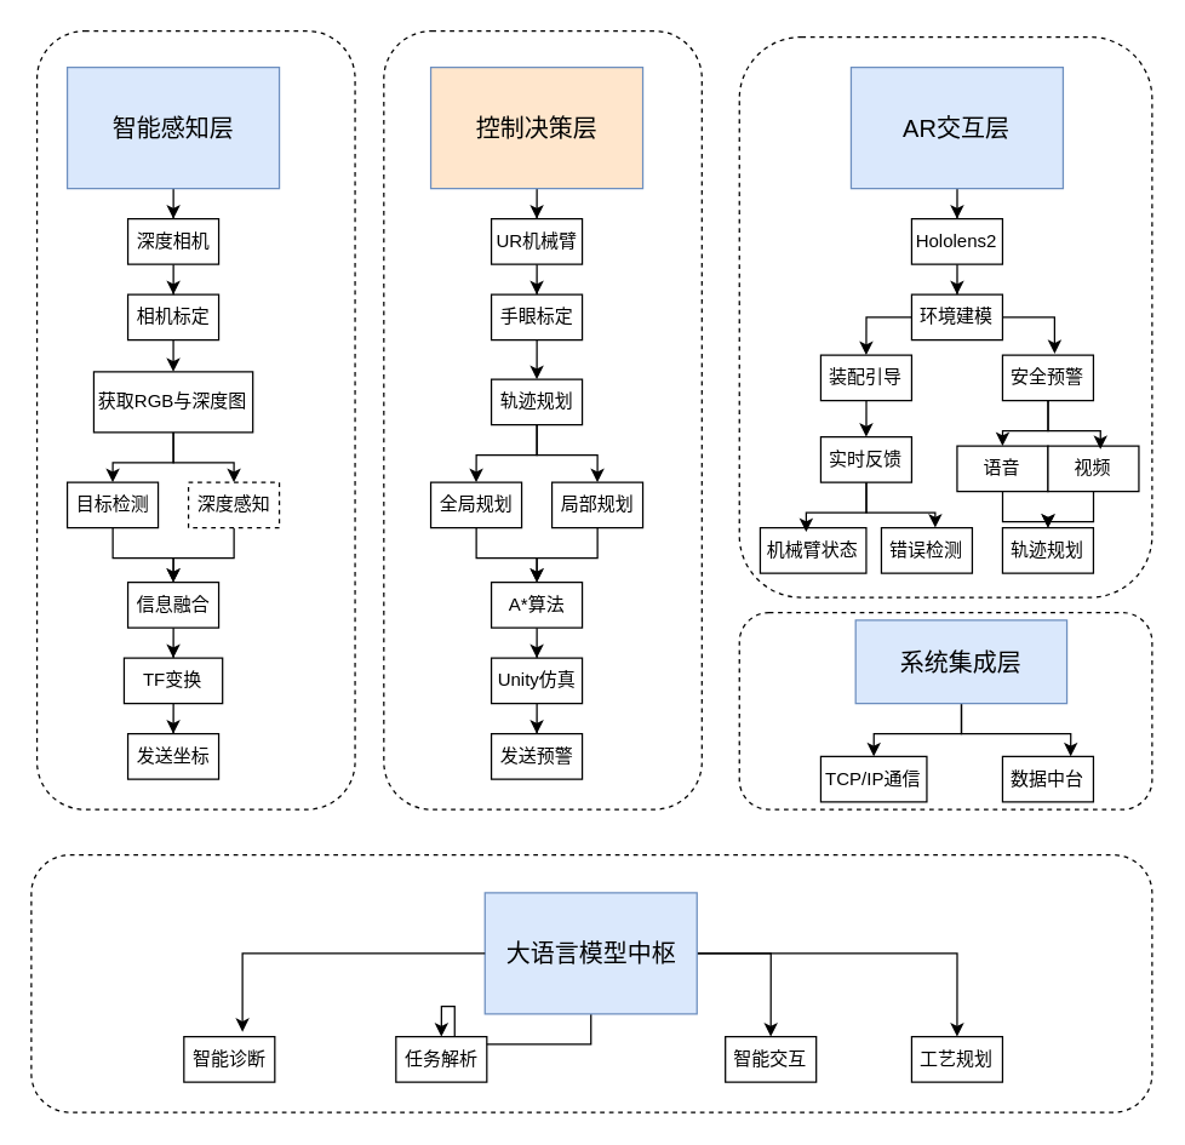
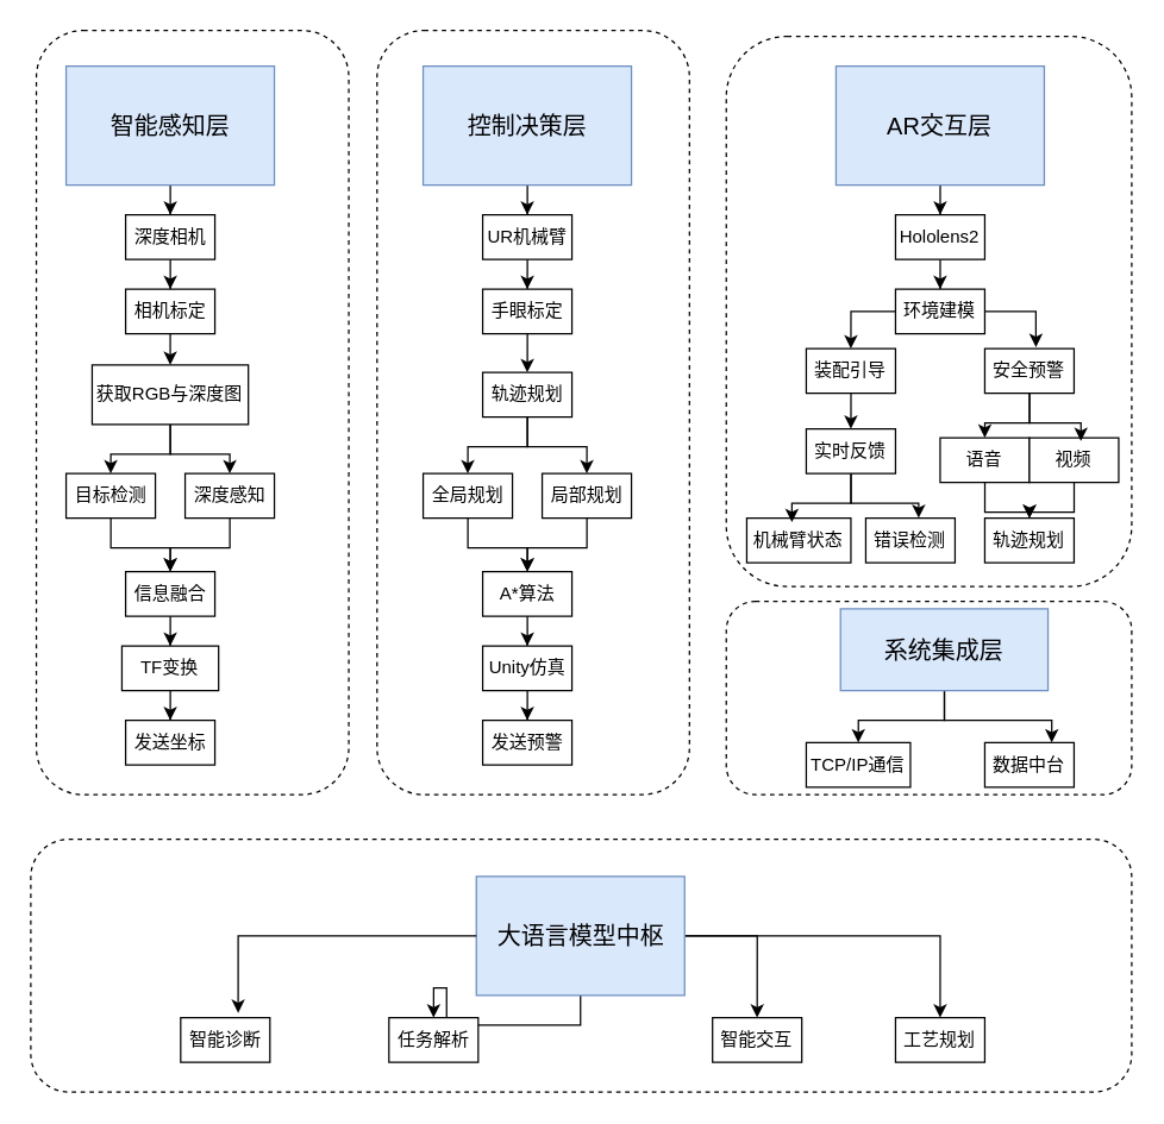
- <mxCell id="14" value="&lt;font style=&quot;font-size: 16px;&quot;&gt;控制决策层&lt;/font&gt;" style="rounded=0;whiteSpace=wrap;html=1;fillColor=#ffe6cc;strokeColor=#6c8ebf;" vertex="1" parent="1"><mxGeometry x="283.75" y="44" width="140" height="80" as="geometry" /></mxCell>
+ <mxCell id="14" value="&lt;font style=&quot;font-size: 16px;&quot;&gt;控制决策层&lt;/font&gt;" style="rounded=0;whiteSpace=wrap;html=1;fillColor=#dae8fc;strokeColor=#6c8ebf;" vertex="1" parent="1"><mxGeometry x="283.75" y="44" width="140" height="80" as="geometry" /></mxCell>
- <mxCell id="12" value="深度感知" style="rounded=0;whiteSpace=wrap;html=1;dashed=1;" vertex="1" parent="1"><mxGeometry x="123.75" y="318" width="60" height="30" as="geometry" /></mxCell>
+ <mxCell id="12" value="深度感知" style="rounded=0;whiteSpace=wrap;html=1;" vertex="1" parent="1"><mxGeometry x="123.75" y="318" width="60" height="30" as="geometry" /></mxCell>
